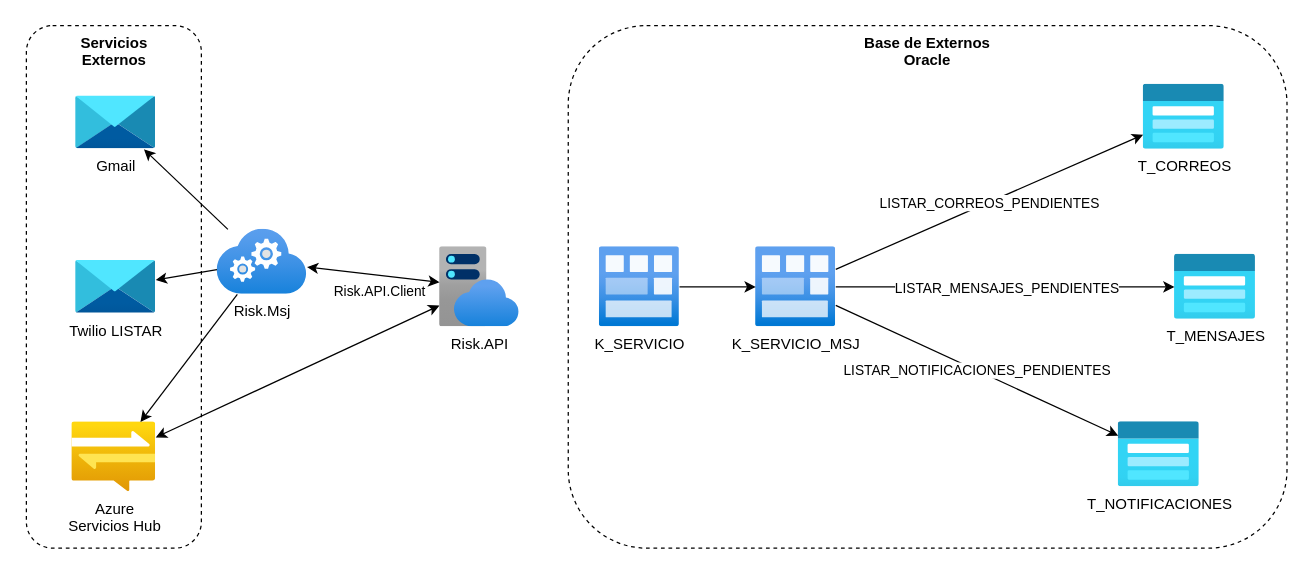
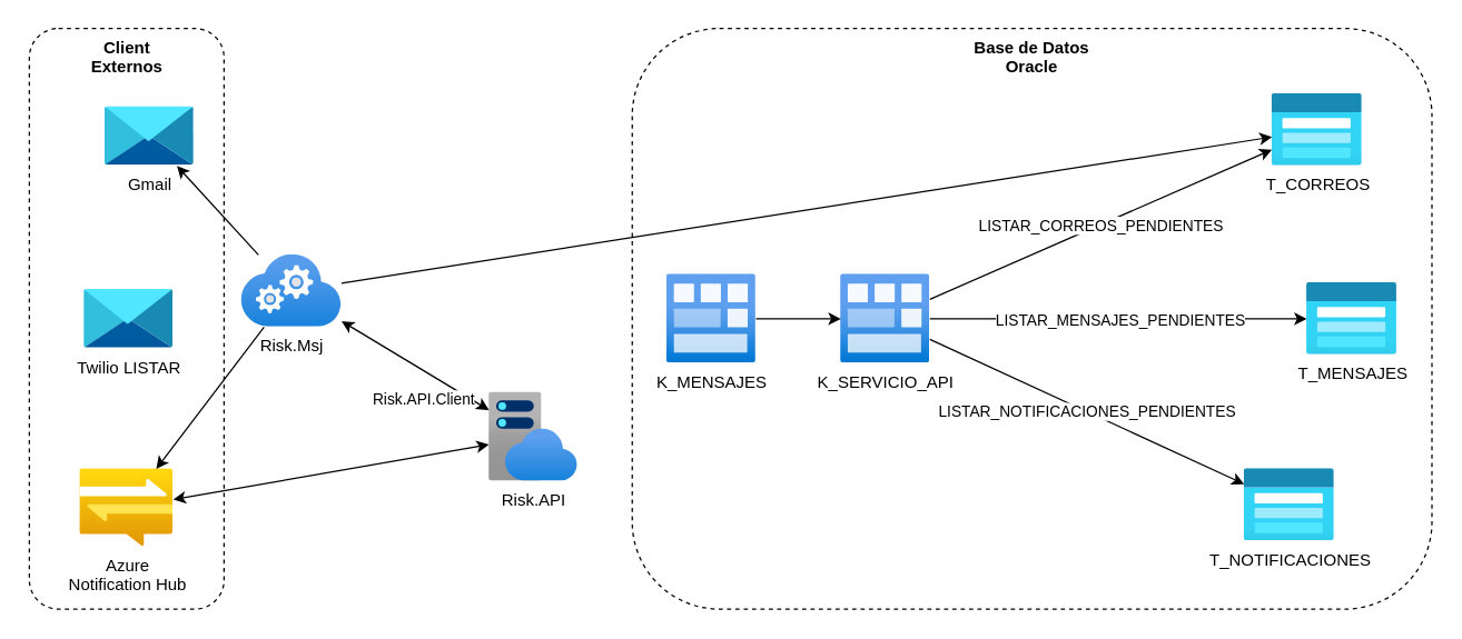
- <mxCell id="23" value="Servicios&lt;br&gt;Externos" style="rounded=1;whiteSpace=wrap;html=1;fillColor=none;dashed=1;verticalAlign=top;fontStyle=1" parent="1" vertex="1"><mxGeometry x="20.5" y="20" width="140" height="418" as="geometry" /></mxCell>
+ <mxCell id="23" value="Client&lt;br&gt;Externos" style="rounded=1;whiteSpace=wrap;html=1;fillColor=none;dashed=1;verticalAlign=top;fontStyle=1" parent="1" vertex="1"><mxGeometry x="20.5" y="20" width="140" height="418" as="geometry" /></mxCell>
- <mxCell id="2" value="Base de Externos&lt;br&gt;Oracle" style="rounded=1;whiteSpace=wrap;html=1;fillColor=none;dashed=1;verticalAlign=top;fontStyle=1" parent="1" vertex="1"><mxGeometry x="454" y="20" width="575" height="418" as="geometry" /></mxCell>
+ <mxCell id="2" value="Base de Datos&lt;br&gt;Oracle" style="rounded=1;whiteSpace=wrap;html=1;fillColor=none;dashed=1;verticalAlign=top;fontStyle=1" parent="1" vertex="1"><mxGeometry x="454" y="20" width="575" height="418" as="geometry" /></mxCell>
- <mxCell id="16" value="&lt;span style=&quot;font-size: 12px&quot;&gt;Gmail&lt;/span&gt;" style="aspect=fixed;html=1;points=[];align=center;image;fontSize=12;image=img/lib/azure2/storage/Data_Share_Invitations.svg;" parent="1" vertex="1"><mxGeometry x="60" y="76" width="64" height="43" as="geometry" /></mxCell>
+ <mxCell id="16" value="&lt;span style=&quot;font-size: 12px&quot;&gt;Gmail&lt;/span&gt;" style="aspect=fixed;html=1;points=[];align=center;image;fontSize=12;image=img/lib/azure2/storage/Data_Share_Invitations.svg;" parent="1" vertex="1"><mxGeometry x="75" y="76" width="64" height="43" as="geometry" /></mxCell>
- <mxCell id="19" value="" style="endArrow=classic;html=1;" parent="1" source="18" target="17" edge="1"><mxGeometry width="50" height="50" relative="1" as="geometry"><mxPoint x="258" y="224.75" as="sourcePoint" /><mxPoint x="138" y="228.75" as="targetPoint" /></mxGeometry></mxCell>
+ <mxCell id="19" value="" style="endArrow=classic;html=1;" parent="1" source="18" target="5" edge="1"><mxGeometry width="50" height="50" relative="1" as="geometry"><mxPoint x="258" y="224.75" as="sourcePoint" /><mxPoint x="138" y="228.75" as="targetPoint" /></mxGeometry></mxCell>
- <mxCell id="24" value="&lt;span style=&quot;font-size: 12px&quot;&gt;Risk.API&lt;/span&gt;" style="aspect=fixed;html=1;points=[];align=center;image;fontSize=12;image=img/lib/azure2/app_services/App_Service_Plans.svg;" vertex="1" parent="1"><mxGeometry x="351" y="197" width="64" height="64" as="geometry" /></mxCell>
+ <mxCell id="24" value="&lt;span style=&quot;font-size: 12px&quot;&gt;Risk.API&lt;/span&gt;" style="aspect=fixed;html=1;points=[];align=center;image;fontSize=12;image=img/lib/azure2/app_services/App_Service_Plans.svg;" vertex="1" parent="1"><mxGeometry x="351" y="282" width="64" height="64" as="geometry" /></mxCell>
- <mxCell id="7" value="&lt;span style=&quot;font-size: 12px&quot;&gt;K_SERVICIO&lt;/span&gt;" style="aspect=fixed;html=1;points=[];align=center;image;fontSize=12;image=img/lib/azure2/general/Module.svg;" parent="1" vertex="1"><mxGeometry x="479" y="197" width="64" height="64" as="geometry" /></mxCell>
+ <mxCell id="7" value="&lt;span style=&quot;font-size: 12px&quot;&gt;K_MENSAJES&lt;/span&gt;" style="aspect=fixed;html=1;points=[];align=center;image;fontSize=12;image=img/lib/azure2/general/Module.svg;" parent="1" vertex="1"><mxGeometry x="479" y="197" width="64" height="64" as="geometry" /></mxCell>
- <mxCell id="6" value="&lt;span style=&quot;font-size: 12px&quot;&gt;K_SERVICIO_MSJ&lt;/span&gt;" style="aspect=fixed;html=1;points=[];align=center;image;fontSize=12;image=img/lib/azure2/general/Module.svg;" parent="1" vertex="1"><mxGeometry x="604" y="197" width="64" height="64" as="geometry" /></mxCell>
+ <mxCell id="6" value="&lt;span style=&quot;font-size: 12px&quot;&gt;K_SERVICIO_API&lt;/span&gt;" style="aspect=fixed;html=1;points=[];align=center;image;fontSize=12;image=img/lib/azure2/general/Module.svg;" parent="1" vertex="1"><mxGeometry x="604" y="197" width="64" height="64" as="geometry" /></mxCell>
- <mxCell id="15" value="&lt;span style=&quot;font-size: 12px&quot;&gt;Azure&lt;br&gt;Servicios&amp;nbsp;Hub&lt;/span&gt;" style="aspect=fixed;html=1;points=[];align=center;image;fontSize=12;image=img/lib/azure2/web/Notification_Hub_Namespaces.svg;" parent="1" vertex="1"><mxGeometry x="57" y="337" width="67" height="56.0" as="geometry" /></mxCell>
+ <mxCell id="15" value="&lt;span style=&quot;font-size: 12px&quot;&gt;Azure&lt;br&gt;Notification&amp;nbsp;Hub&lt;/span&gt;" style="aspect=fixed;html=1;points=[];align=center;image;fontSize=12;image=img/lib/azure2/web/Notification_Hub_Namespaces.svg;" parent="1" vertex="1"><mxGeometry x="57" y="337" width="67" height="56.0" as="geometry" /></mxCell>
